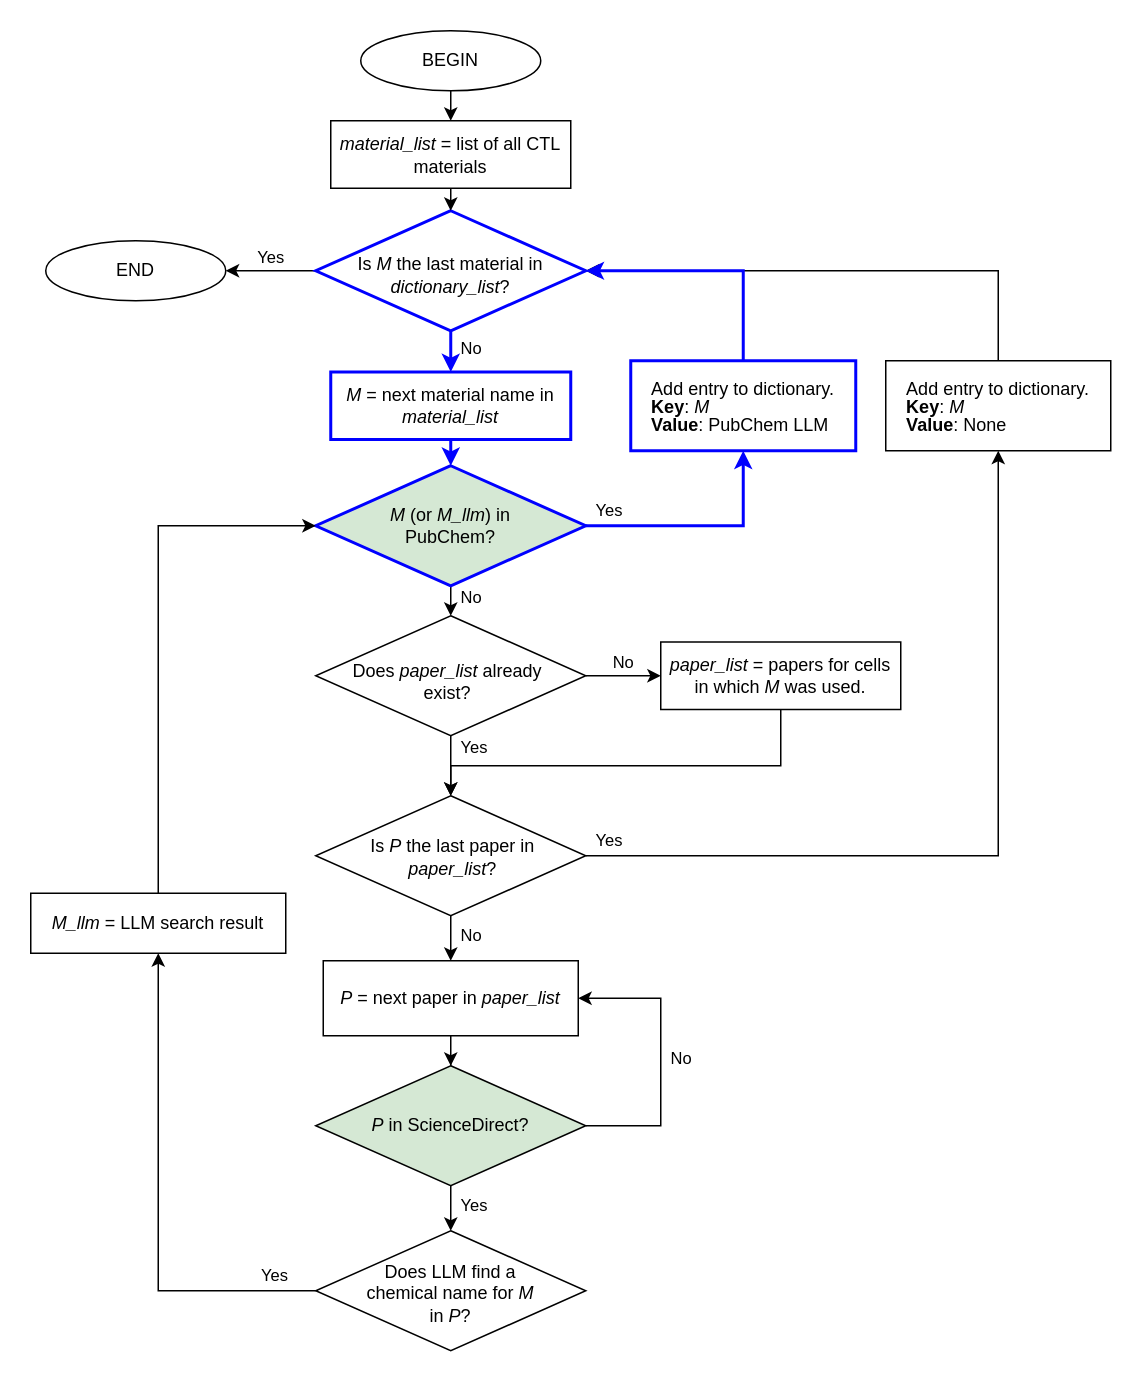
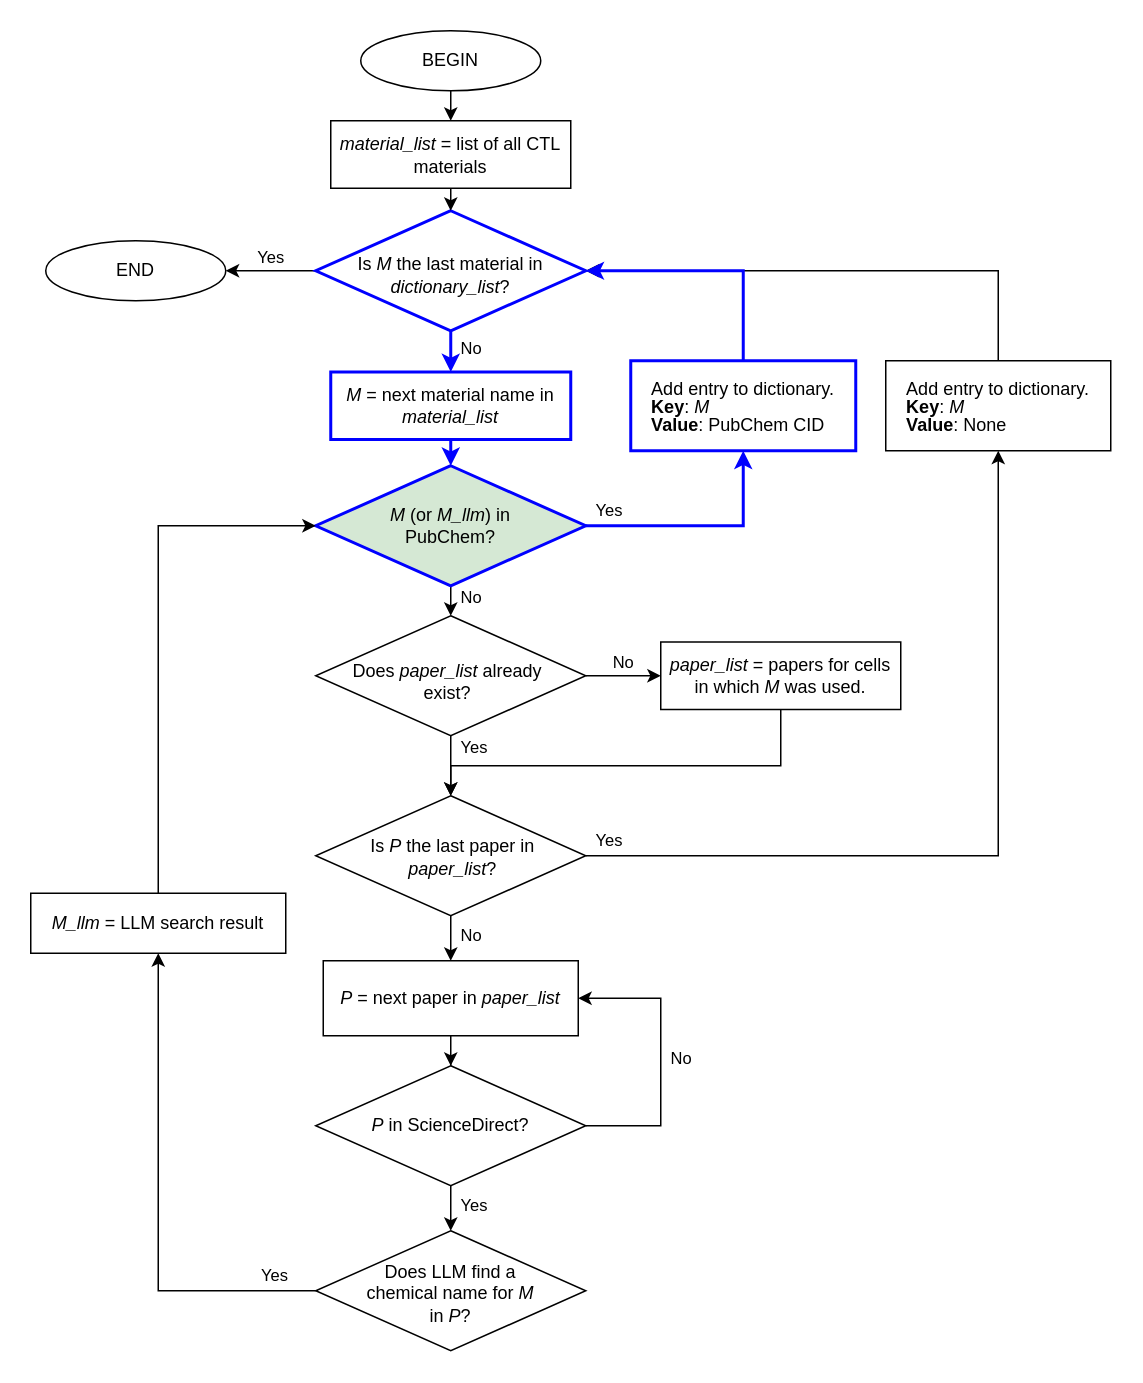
- <mxCell id="9" value="&lt;p style=&quot;text-align: left; line-height: 0px;&quot;&gt;Add entry to dictionary.&lt;/p&gt;&lt;p style=&quot;text-align: left; line-height: 0px;&quot;&gt;&lt;b&gt;Key&lt;/b&gt;: &lt;i&gt;M&lt;/i&gt;&lt;/p&gt;&lt;p style=&quot;text-align: left; line-height: 0px;&quot;&gt;&lt;b&gt;Value&lt;/b&gt;: PubChem LLM&lt;/p&gt;" style="rounded=0;whiteSpace=wrap;html=1;fontSize=12;glass=0;strokeWidth=2;shadow=0;align=center;strokeColor=#0000FF;" parent="1" vertex="1"><mxGeometry x="420" y="240" width="150" height="60" as="geometry" /></mxCell>
+ <mxCell id="9" value="&lt;p style=&quot;text-align: left; line-height: 0px;&quot;&gt;Add entry to dictionary.&lt;/p&gt;&lt;p style=&quot;text-align: left; line-height: 0px;&quot;&gt;&lt;b&gt;Key&lt;/b&gt;: &lt;i&gt;M&lt;/i&gt;&lt;/p&gt;&lt;p style=&quot;text-align: left; line-height: 0px;&quot;&gt;&lt;b&gt;Value&lt;/b&gt;: PubChem CID&lt;/p&gt;" style="rounded=0;whiteSpace=wrap;html=1;fontSize=12;glass=0;strokeWidth=2;shadow=0;align=center;strokeColor=#0000FF;" parent="1" vertex="1"><mxGeometry x="420" y="240" width="150" height="60" as="geometry" /></mxCell>
- <mxCell id="20" value="&lt;i&gt;P&lt;/i&gt; in ScienceDirect?" style="rhombus;whiteSpace=wrap;html=1;rounded=0;fillColor=#d5e8d4;" vertex="1" parent="1"><mxGeometry x="210" y="710" width="180" height="80" as="geometry" /></mxCell>
+ <mxCell id="20" value="&lt;i&gt;P&lt;/i&gt; in ScienceDirect?" style="rhombus;whiteSpace=wrap;html=1;rounded=0;" vertex="1" parent="1"><mxGeometry x="210" y="710" width="180" height="80" as="geometry" /></mxCell>
